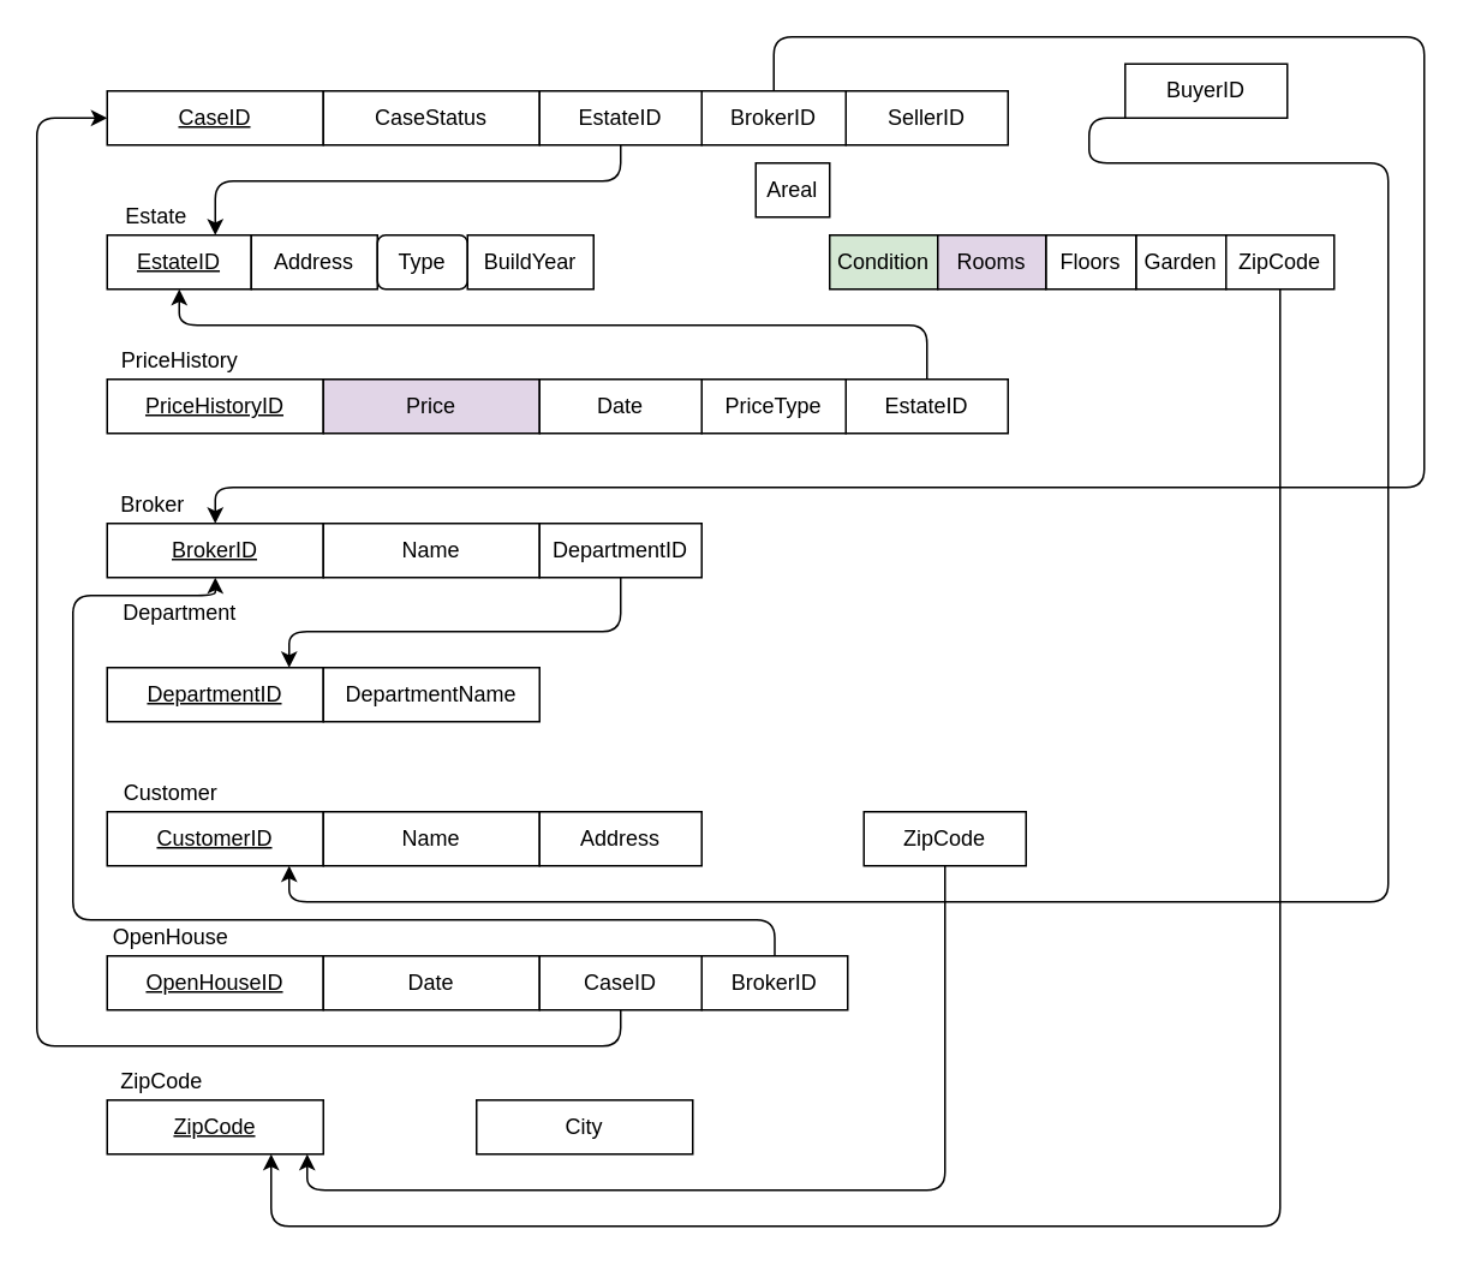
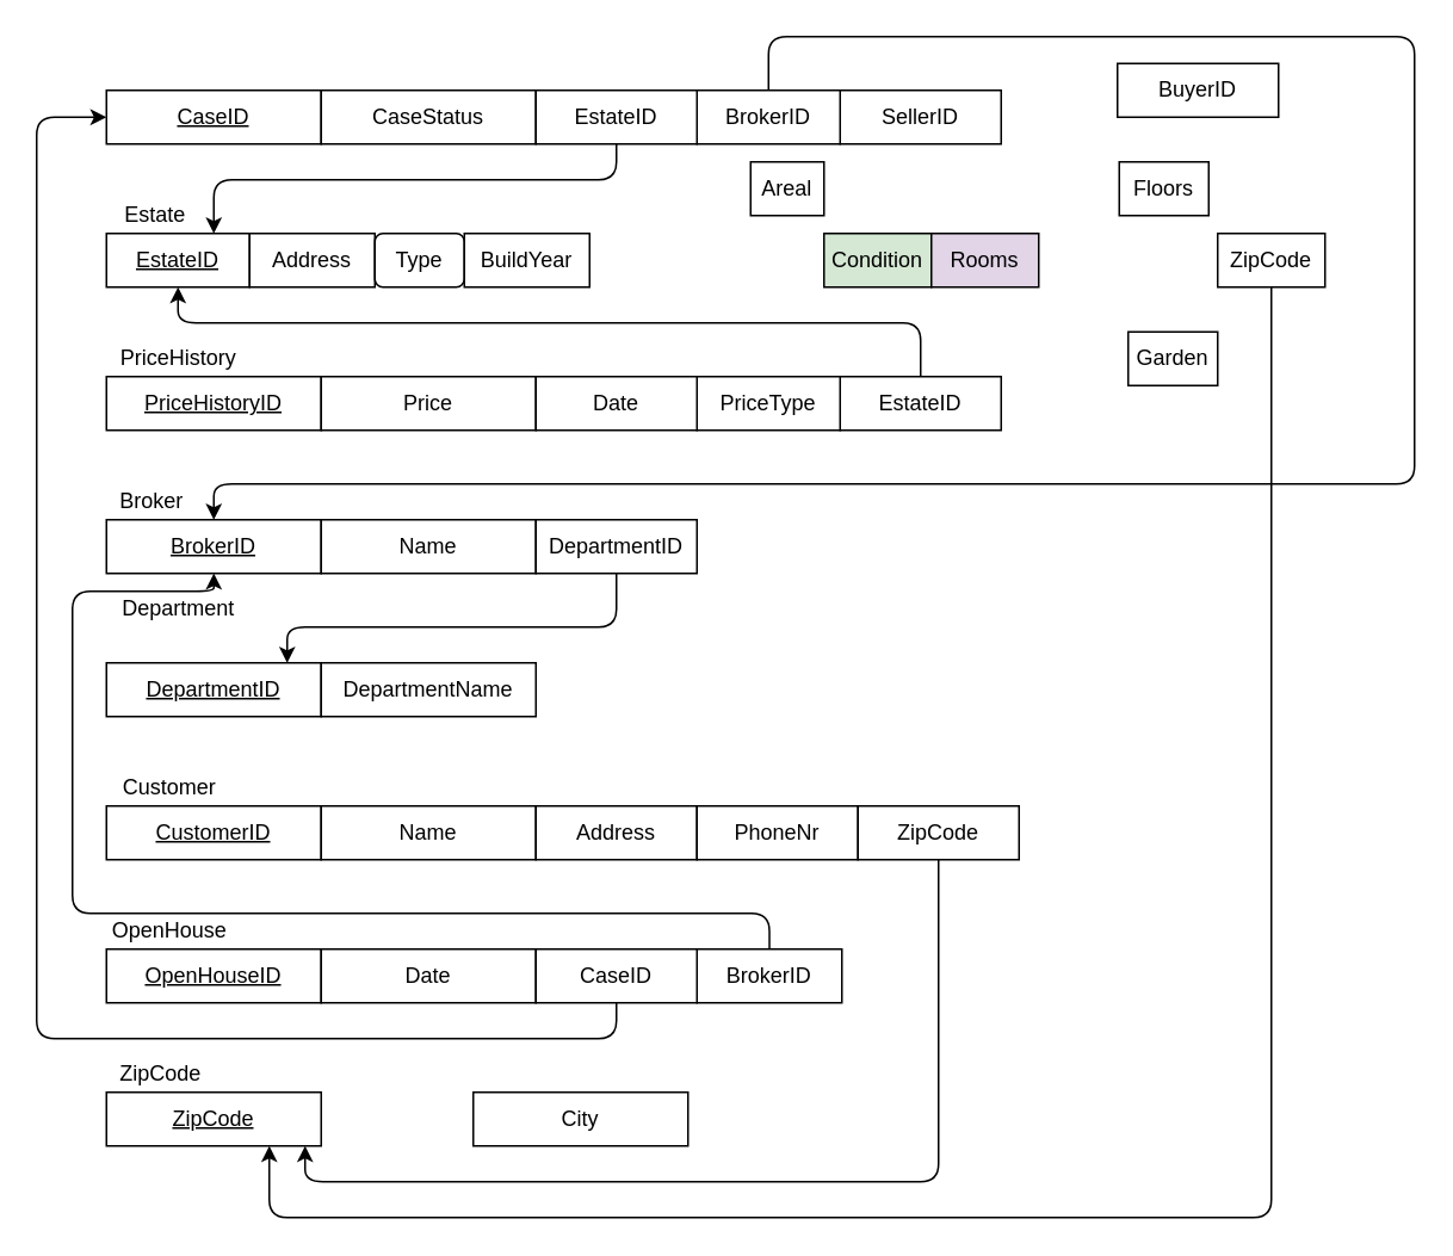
- <mxCell id="18" value="Floors" style="rounded=0;whiteSpace=wrap;html=1;" vertex="1" parent="1"><mxGeometry x="580" y="130" width="50" height="30" as="geometry" /></mxCell>
+ <mxCell id="18" value="Floors" style="rounded=0;whiteSpace=wrap;html=1;" vertex="1" parent="1"><mxGeometry x="625" y="90" width="50" height="30" as="geometry" /></mxCell>
- <mxCell id="17" value="Garden" style="rounded=0;whiteSpace=wrap;html=1;" vertex="1" parent="1"><mxGeometry x="630" y="130" width="50" height="30" as="geometry" /></mxCell>
+ <mxCell id="17" value="Garden" style="rounded=0;whiteSpace=wrap;html=1;" vertex="1" parent="1"><mxGeometry x="630" y="185" width="50" height="30" as="geometry" /></mxCell>
- <mxCell id="23" value="Price" style="rounded=0;whiteSpace=wrap;html=1;fillColor=#e1d5e7;" vertex="1" parent="1"><mxGeometry x="179" y="210" width="120" height="30" as="geometry" /></mxCell>
+ <mxCell id="23" value="Price" style="rounded=0;whiteSpace=wrap;html=1;" vertex="1" parent="1"><mxGeometry x="179" y="210" width="120" height="30" as="geometry" /></mxCell>
+ <mxCell id="42" value="PhoneNr" style="rounded=0;whiteSpace=wrap;html=1;" vertex="1" parent="1"><mxGeometry x="389" y="450" width="90" height="30" as="geometry" /></mxCell>
- <mxCell id="20" style="edgeStyle=orthogonalEdgeStyle;rounded=1;orthogonalLoop=1;jettySize=auto;html=1;exitX=0.5;exitY=1;exitDx=0;exitDy=0;startArrow=none;startFill=0;endArrow=classic;endFill=1;" edge="1" parent="1" source="21" target="38"><mxGeometry relative="1" as="geometry"><Array as="points"><mxPoint x="604" y="90" /><mxPoint x="770" y="90" /><mxPoint x="770" y="500" /><mxPoint x="160" y="500" /></Array></mxGeometry></mxCell>
